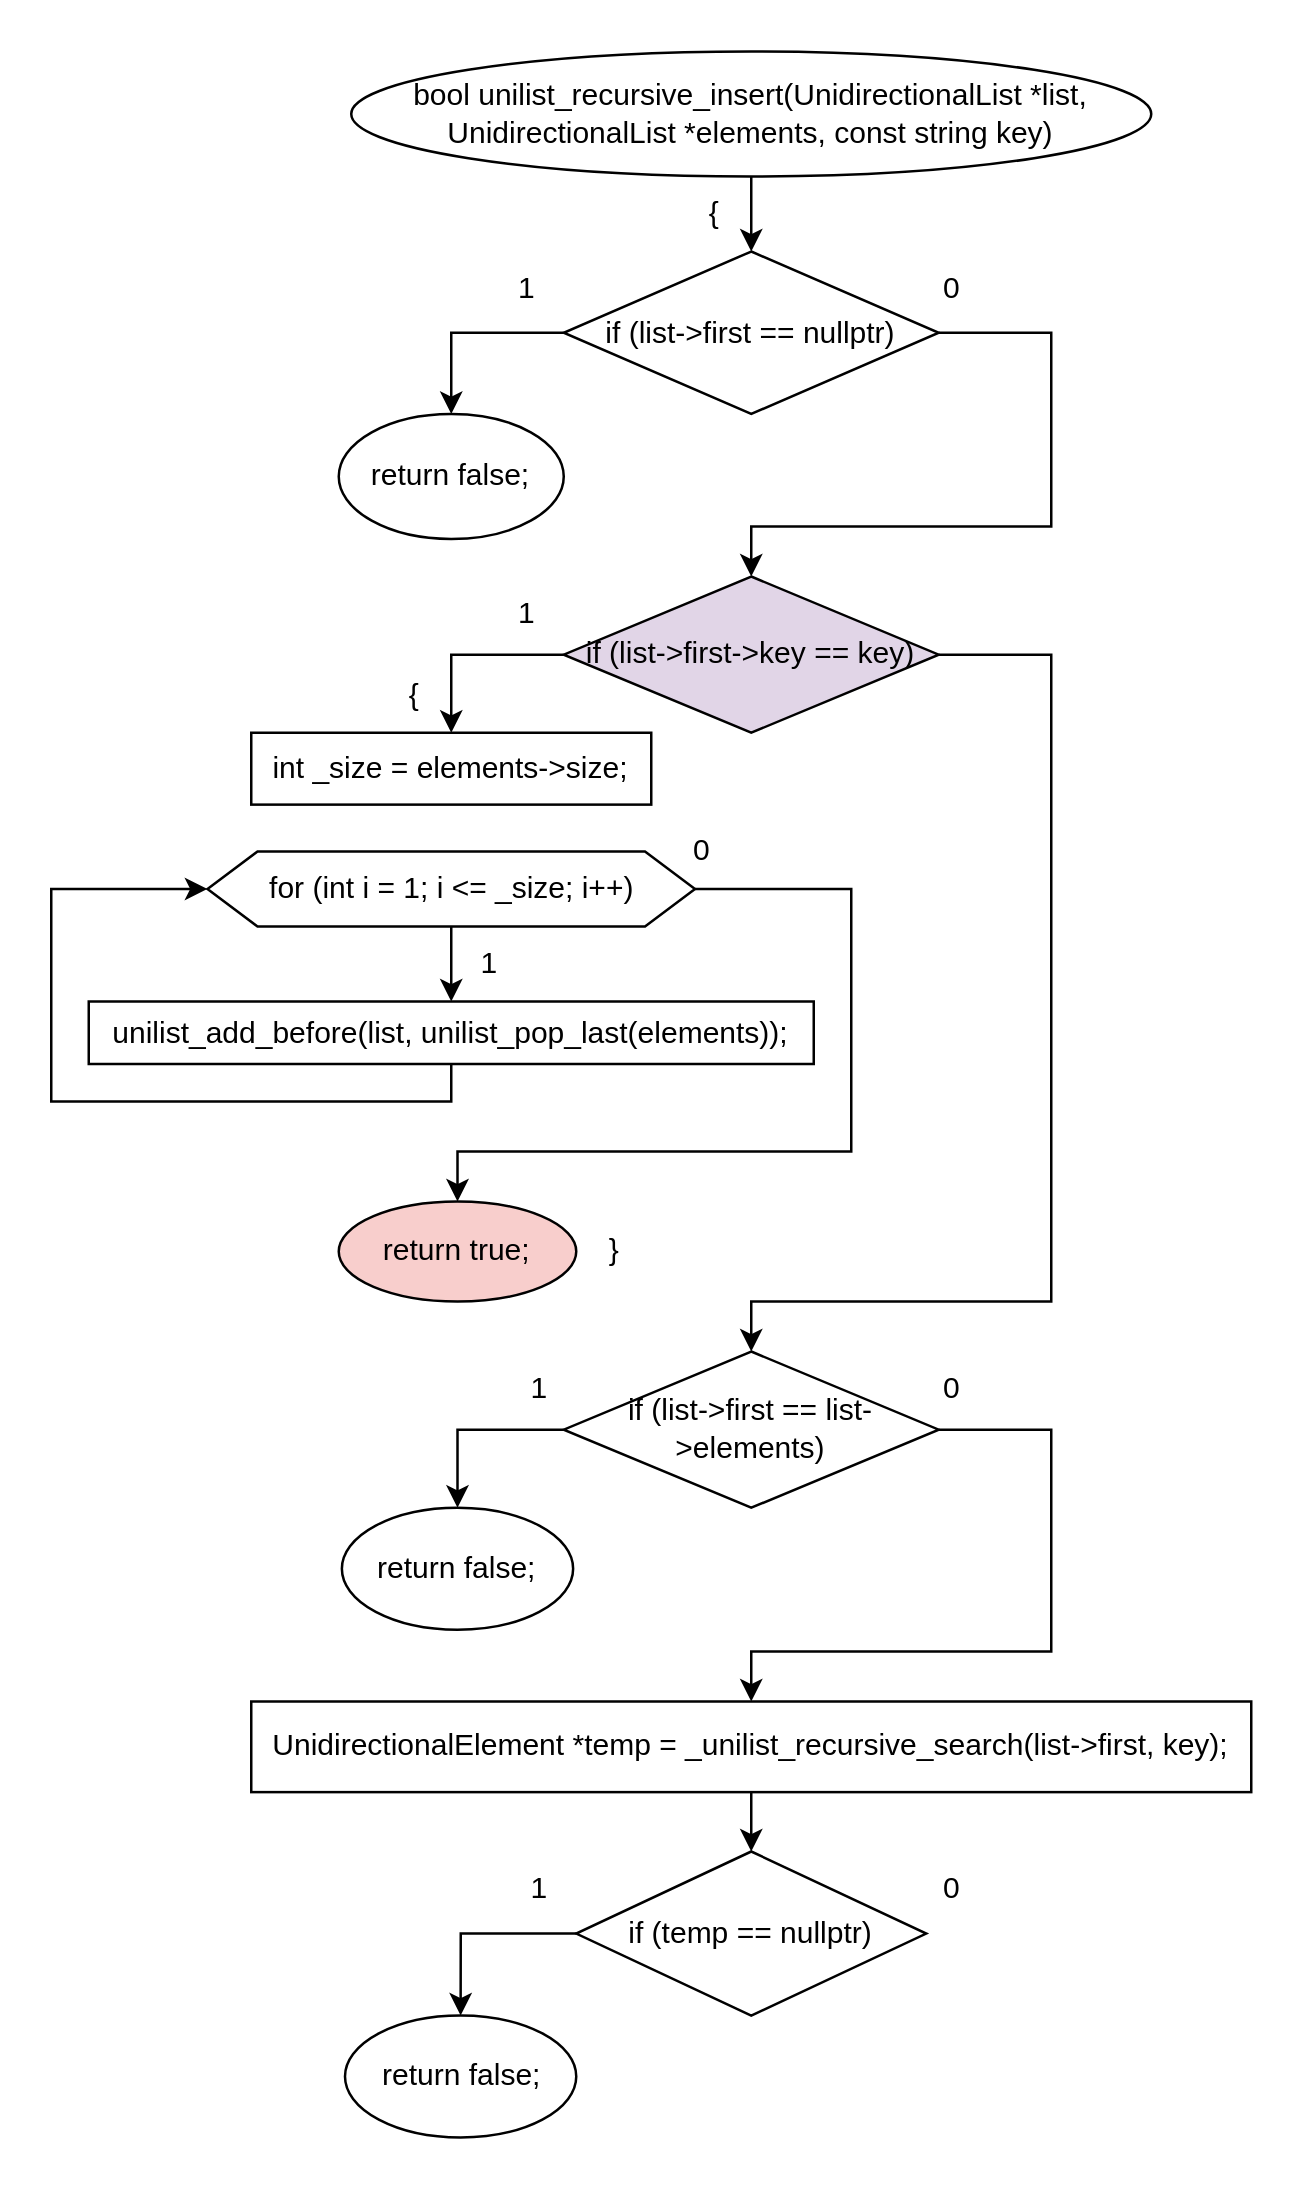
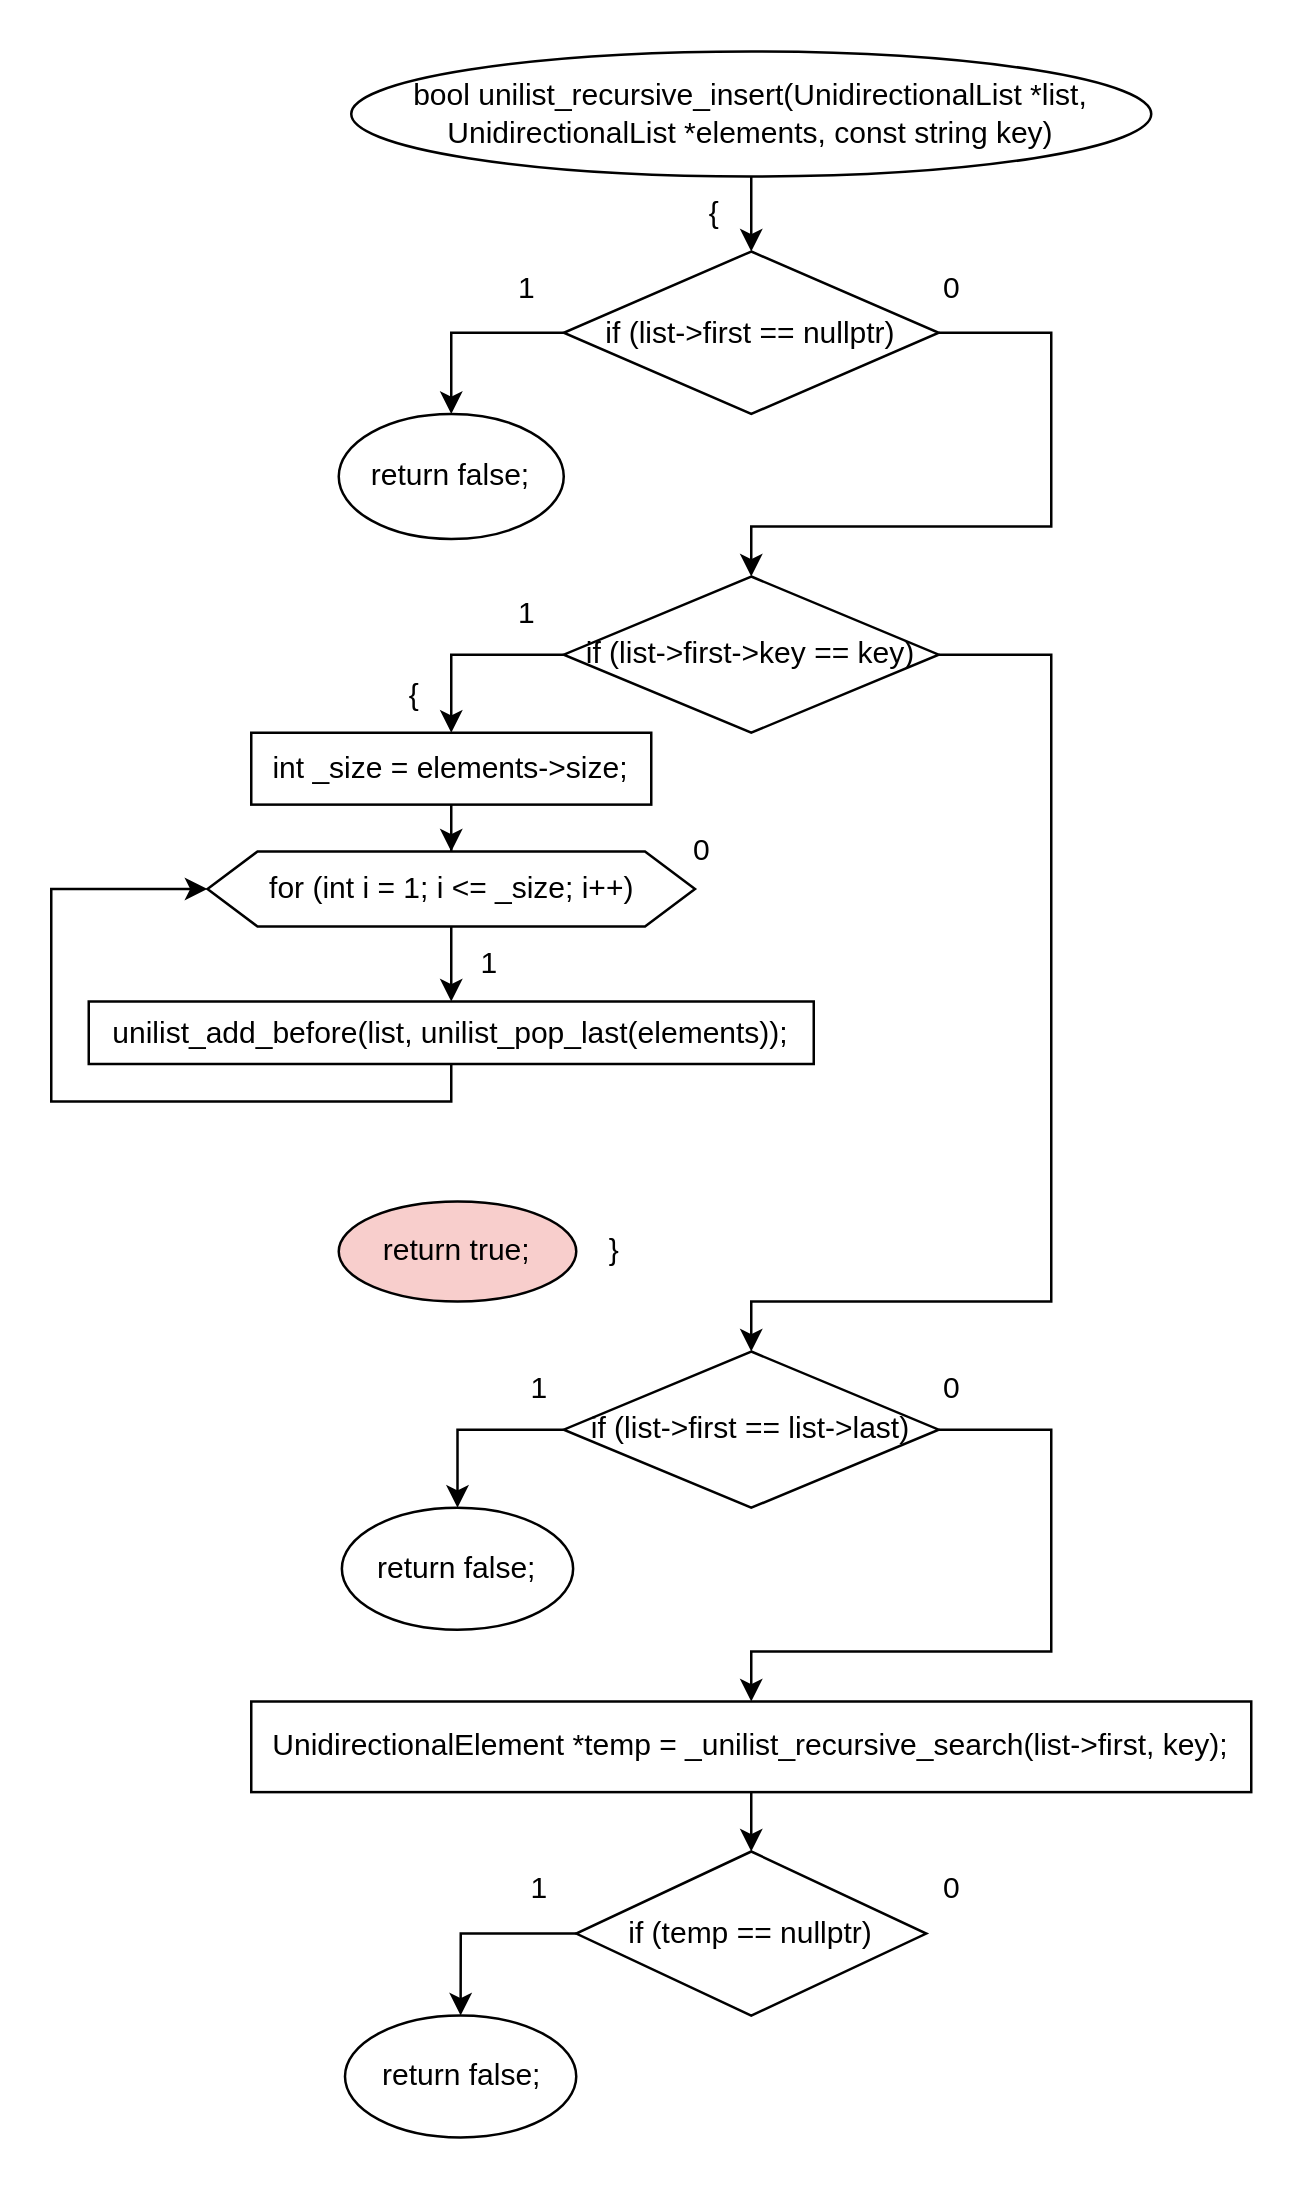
- <mxCell id="11" value="if (list-&amp;gt;first-&amp;gt;key == key)" style="rhombus;whiteSpace=wrap;html=1;fillColor=#e1d5e7;" vertex="1" parent="1"><mxGeometry x="225" y="230" width="150" height="62.5" as="geometry" /></mxCell>
+ <mxCell id="11" value="if (list-&amp;gt;first-&amp;gt;key == key)" style="rhombus;whiteSpace=wrap;html=1;" vertex="1" parent="1"><mxGeometry x="225" y="230" width="150" height="62.5" as="geometry" /></mxCell>
+ <mxCell id="14" value="" style="edgeStyle=orthogonalEdgeStyle;rounded=0;orthogonalLoop=1;jettySize=auto;html=1;" edge="1" parent="1" source="15" target="19"><mxGeometry relative="1" as="geometry" /></mxCell>
- <mxCell id="18" style="edgeStyle=orthogonalEdgeStyle;rounded=0;orthogonalLoop=1;jettySize=auto;html=1;entryX=0.5;entryY=0;entryDx=0;entryDy=0;" edge="1" parent="1" source="19" target="24"><mxGeometry relative="1" as="geometry"><Array as="points"><mxPoint x="340" y="355" /><mxPoint x="340" y="460" /></Array></mxGeometry></mxCell>
- <mxCell id="29" value="if (list-&amp;gt;first == list-&amp;gt;elements)" style="rhombus;whiteSpace=wrap;html=1;" vertex="1" parent="1"><mxGeometry x="225" y="540" width="150" height="62.5" as="geometry" /></mxCell>
+ <mxCell id="29" value="if (list-&amp;gt;first == list-&amp;gt;last)" style="rhombus;whiteSpace=wrap;html=1;" vertex="1" parent="1"><mxGeometry x="225" y="540" width="150" height="62.5" as="geometry" /></mxCell>
